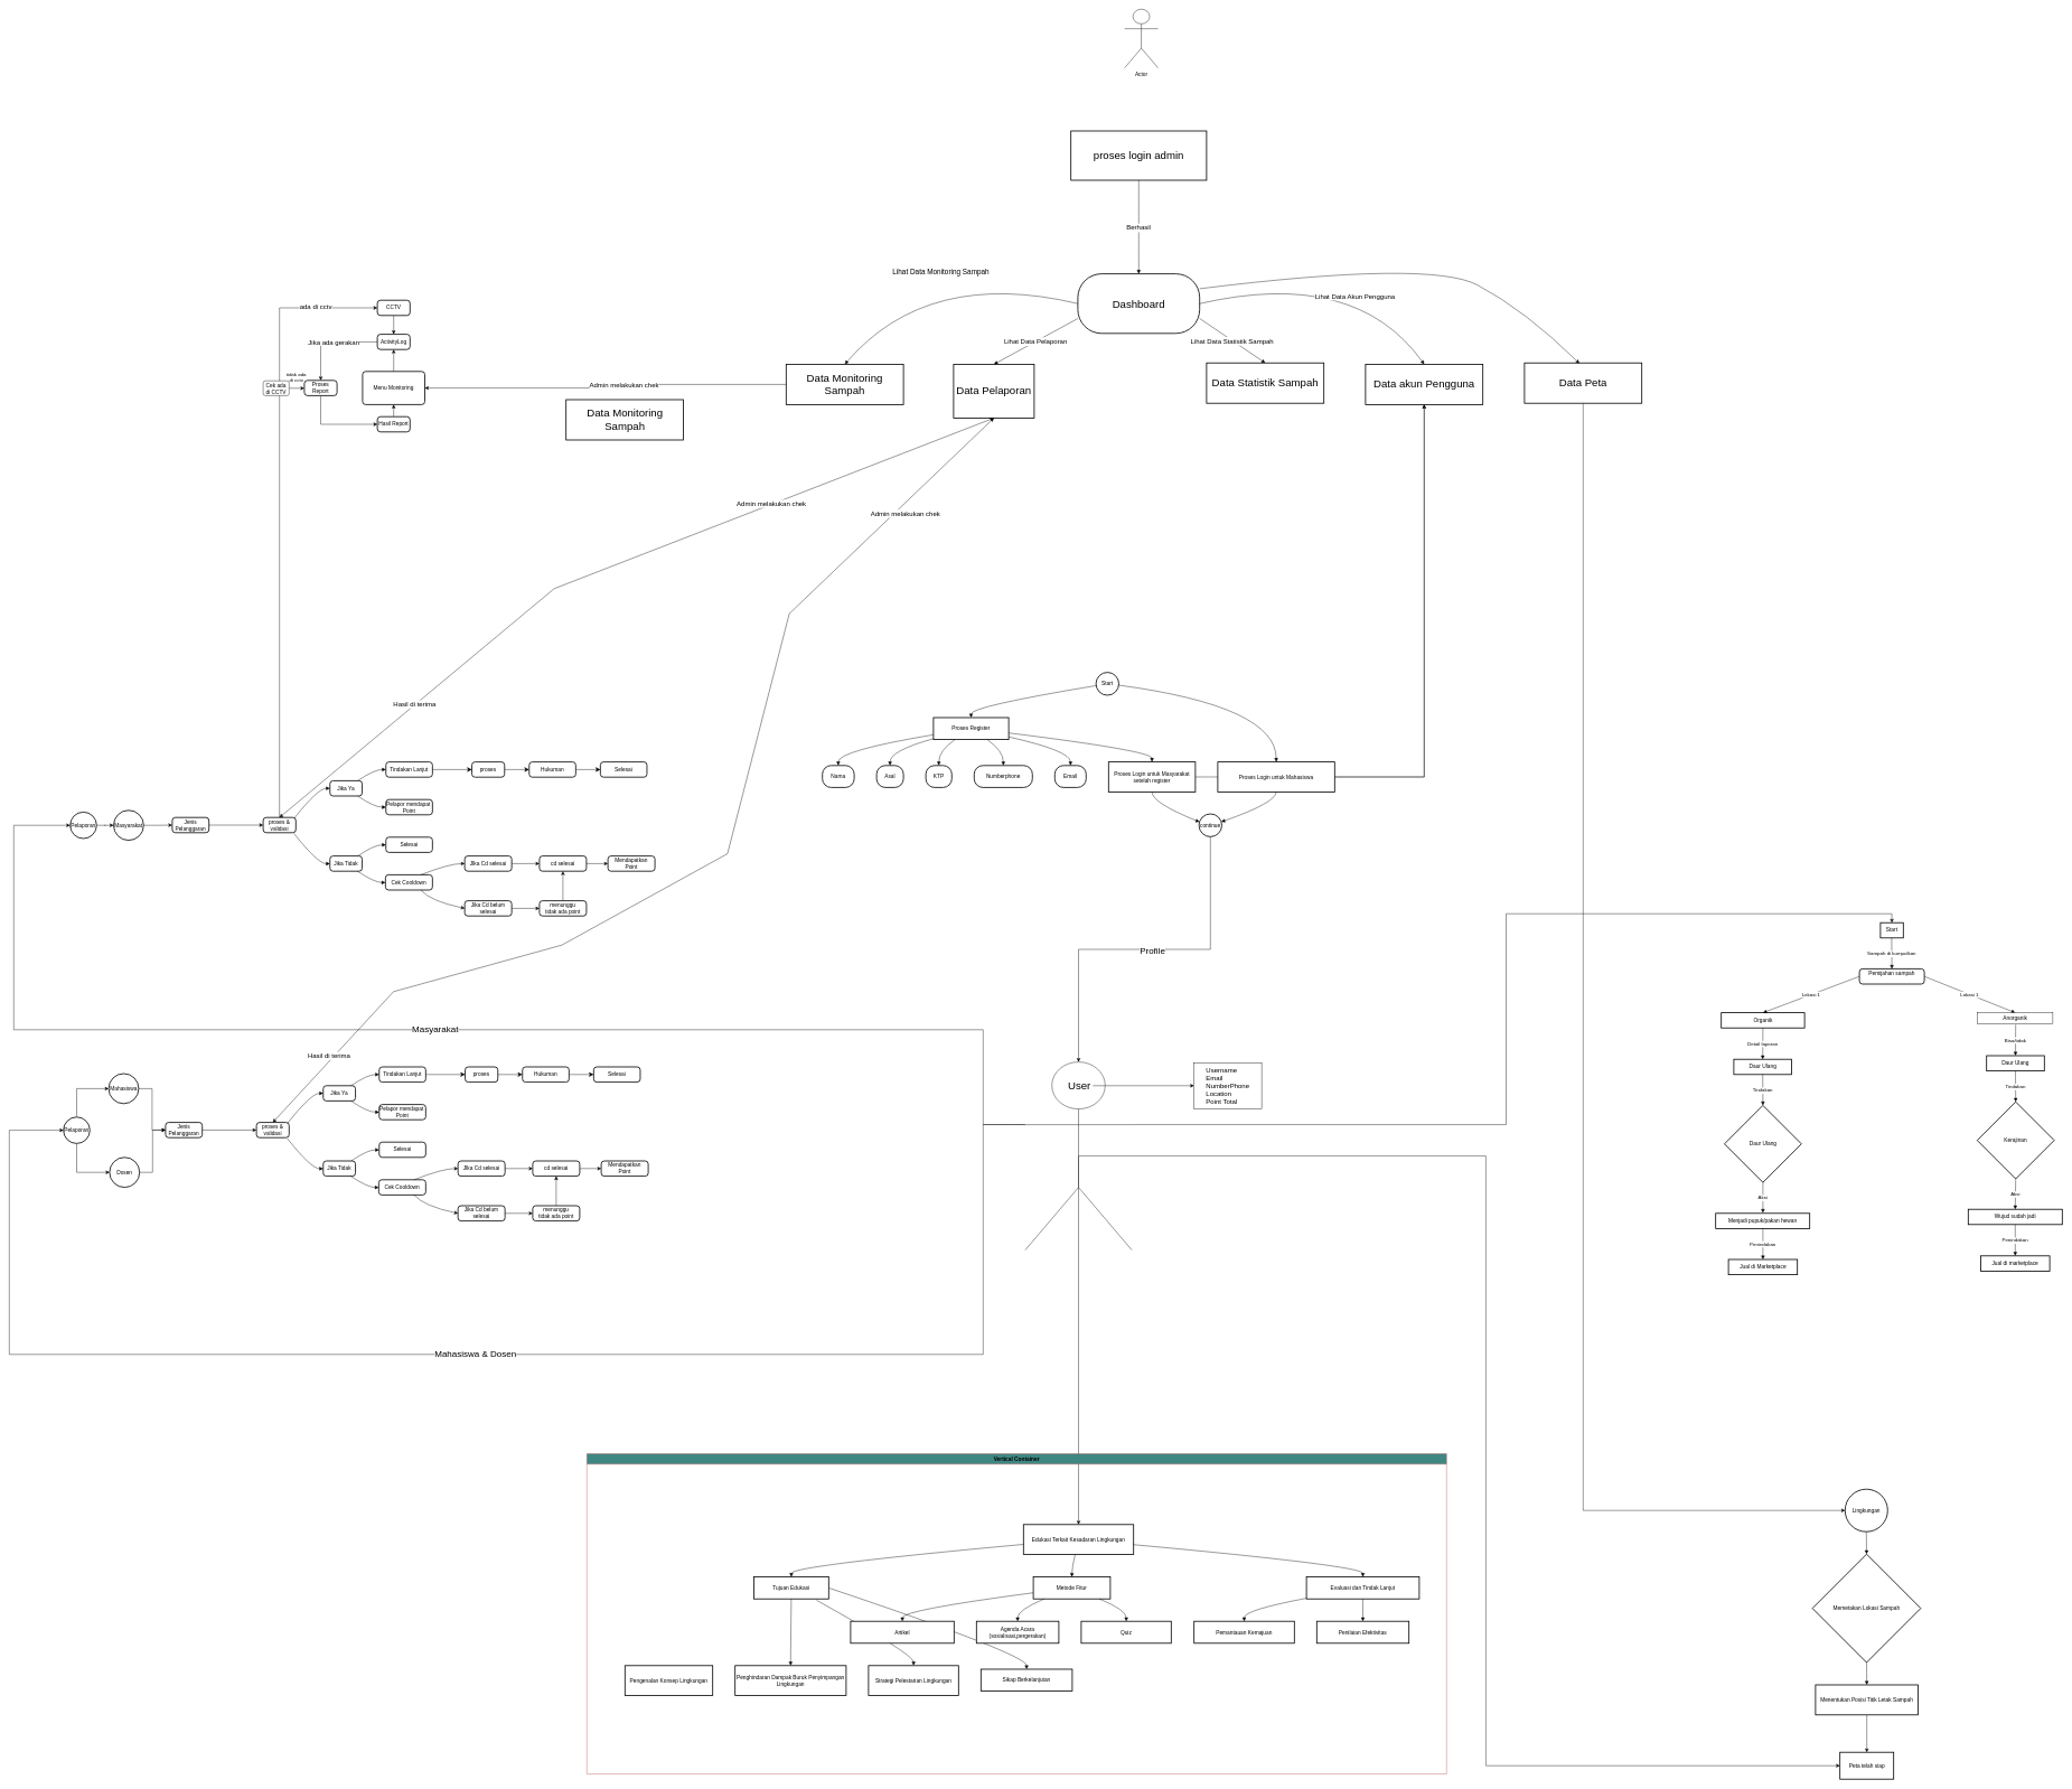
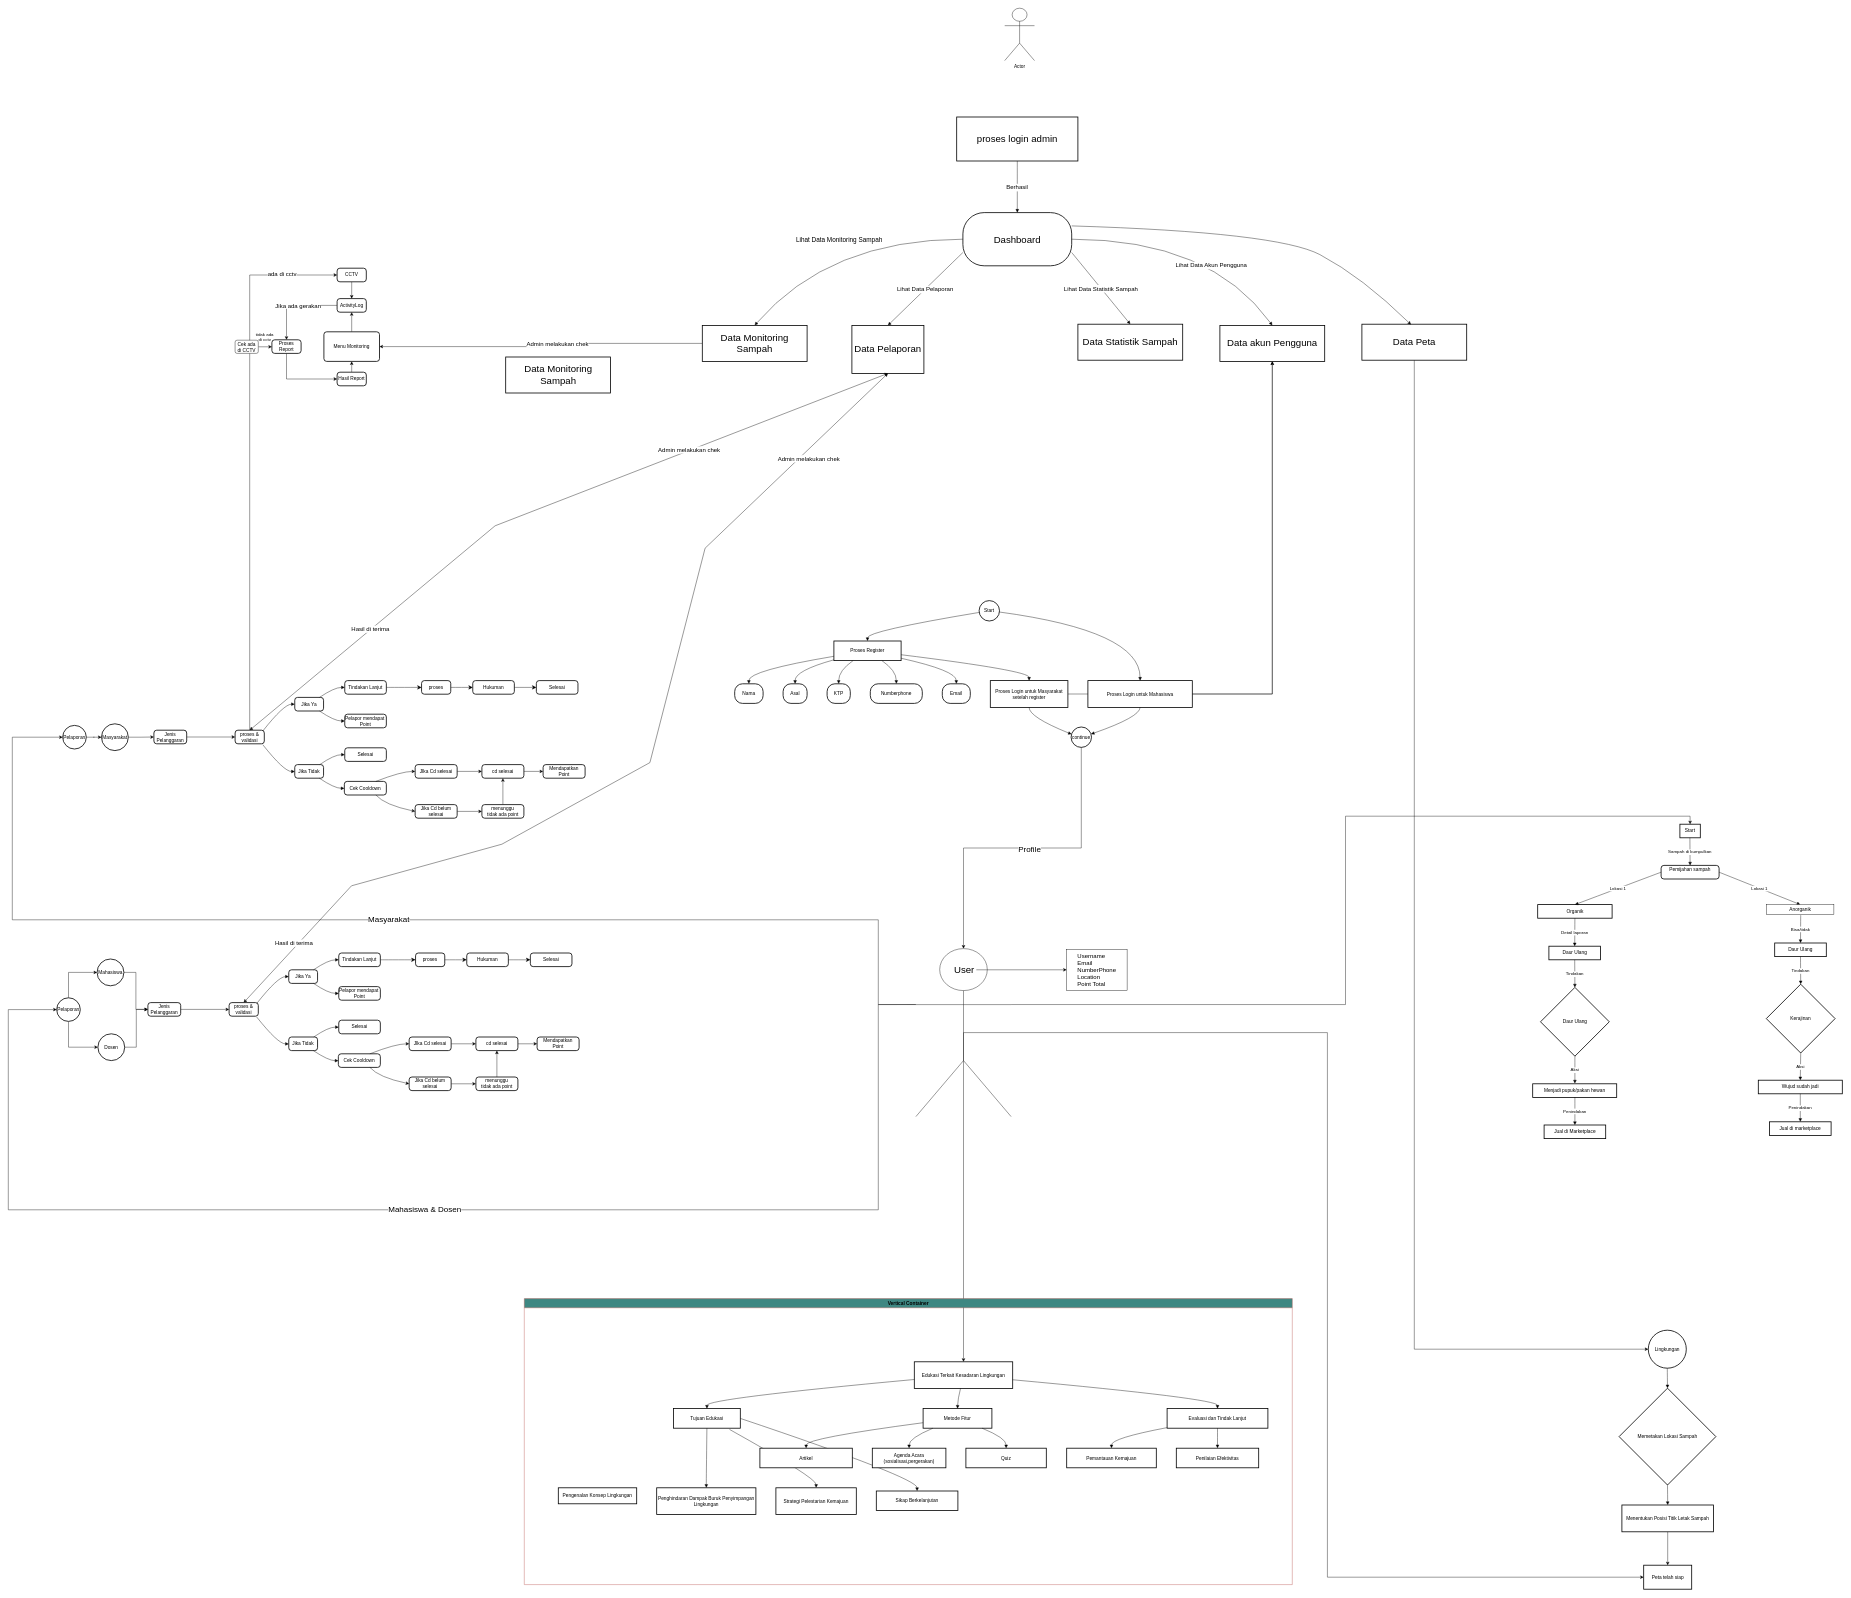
- <mxCell id="163" value="Dashboard" style="rounded=1;arcSize=40;strokeWidth=2;fontSize=24;" parent="1" vertex="1"><mxGeometry x="2406.5" y="611" width="272" height="133" as="geometry" /></mxCell>
+ <mxCell id="163" value="Dashboard" style="rounded=1;arcSize=40;strokeWidth=2;fontSize=24;" parent="1" vertex="1"><mxGeometry x="2406.5" y="531" width="272" height="133" as="geometry" /></mxCell>
- <mxCell id="52" value="Pengenalan Konsep Lingkungan" style="whiteSpace=wrap;strokeWidth=2;" parent="1" vertex="1"><mxGeometry x="1395" y="3719" width="196" height="67" as="geometry" /></mxCell>
+ <mxCell id="52" value="Pengenalan Konsep Lingkungan" style="whiteSpace=wrap;strokeWidth=2;" parent="1" vertex="1"><mxGeometry x="1395" y="3719" width="196" height="40" as="geometry" /></mxCell>
- <mxCell id="54" value="Strategi Pelestarian Lingkungan" style="whiteSpace=wrap;strokeWidth=2;" parent="1" vertex="1"><mxGeometry x="1939" y="3719" width="201" height="67" as="geometry" /></mxCell>
+ <mxCell id="54" value="Strategi Pelestarian Kemajuan" style="whiteSpace=wrap;strokeWidth=2;" parent="1" vertex="1"><mxGeometry x="1939" y="3719" width="201" height="67" as="geometry" /></mxCell>
